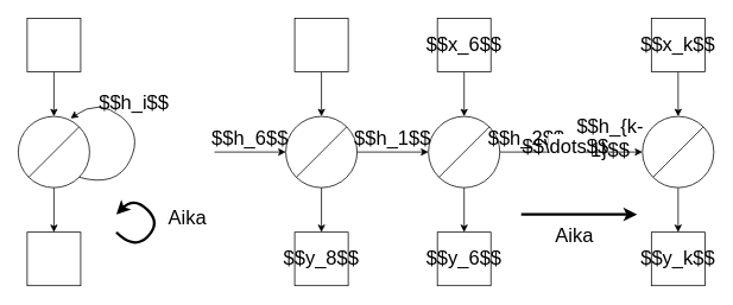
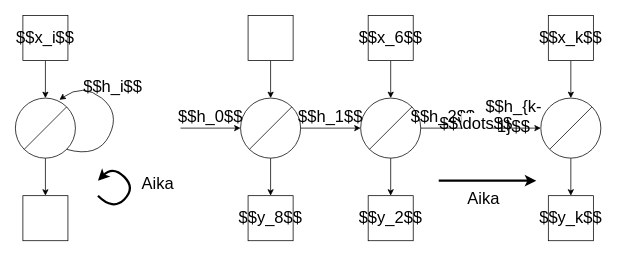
+ <mxCell id="41" value="&lt;div style=&quot;font-size: 22px;&quot;&gt;$$x_i$$&lt;/div&gt;" style="text;html=1;strokeColor=none;fillColor=none;align=center;verticalAlign=middle;whiteSpace=wrap;rounded=0;fontSize=22;" vertex="1" parent="39"><mxGeometry y="15" width="60" height="30" as="geometry" /></mxCell>
- <mxCell id="30" value="&lt;div style=&quot;font-size: 22px;&quot;&gt;$$h_6$$&lt;/div&gt;" style="text;html=1;strokeColor=none;fillColor=none;align=center;verticalAlign=middle;whiteSpace=wrap;rounded=0;fontSize=22;" vertex="1" parent="1"><mxGeometry x="250" y="140" width="60" height="30" as="geometry" /></mxCell>
+ <mxCell id="30" value="&lt;div style=&quot;font-size: 22px;&quot;&gt;$$h_0$$&lt;/div&gt;" style="text;html=1;strokeColor=none;fillColor=none;align=center;verticalAlign=middle;whiteSpace=wrap;rounded=0;fontSize=22;" vertex="1" parent="1"><mxGeometry x="250" y="140" width="60" height="30" as="geometry" /></mxCell>
- <mxCell id="27" value="&lt;div style=&quot;font-size: 22px;&quot;&gt;$$y_6$$&lt;/div&gt;" style="text;html=1;strokeColor=none;fillColor=none;align=center;verticalAlign=middle;whiteSpace=wrap;rounded=0;fontSize=22;" vertex="1" parent="25"><mxGeometry y="15" width="60" height="30" as="geometry" /></mxCell>
+ <mxCell id="27" value="&lt;div style=&quot;font-size: 22px;&quot;&gt;$$y_2$$&lt;/div&gt;" style="text;html=1;strokeColor=none;fillColor=none;align=center;verticalAlign=middle;whiteSpace=wrap;rounded=0;fontSize=22;" vertex="1" parent="25"><mxGeometry y="15" width="60" height="30" as="geometry" /></mxCell>
